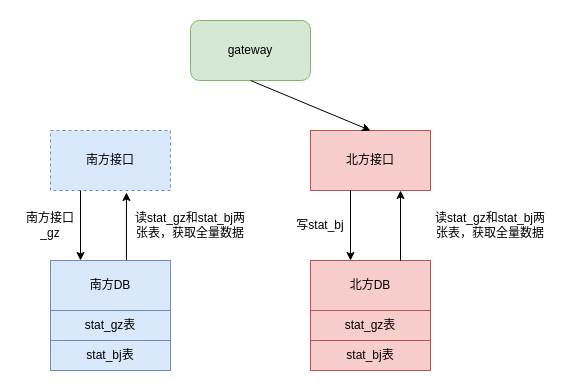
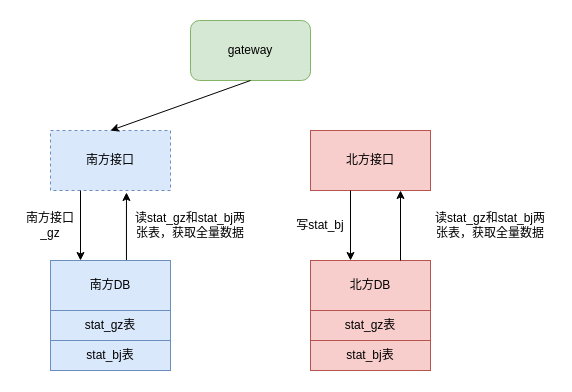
- <mxCell id="22" value="" style="endArrow=classic;html=1;rounded=0;exitX=0.5;exitY=1;exitDx=0;exitDy=0;entryX=0.5;entryY=0;entryDx=0;entryDy=0;" edge="1" parent="1" source="20" target="3"><mxGeometry width="50" height="50" relative="1" as="geometry"><mxPoint x="290" y="320" as="sourcePoint" /><mxPoint x="340" y="270" as="targetPoint" /></mxGeometry></mxCell>
+ <mxCell id="21" value="" style="endArrow=classic;html=1;rounded=0;exitX=0.5;exitY=1;exitDx=0;exitDy=0;entryX=0.5;entryY=0;entryDx=0;entryDy=0;" edge="1" parent="1" source="20" target="2"><mxGeometry width="50" height="50" relative="1" as="geometry"><mxPoint x="290" y="320" as="sourcePoint" /><mxPoint x="340" y="270" as="targetPoint" /></mxGeometry></mxCell>
